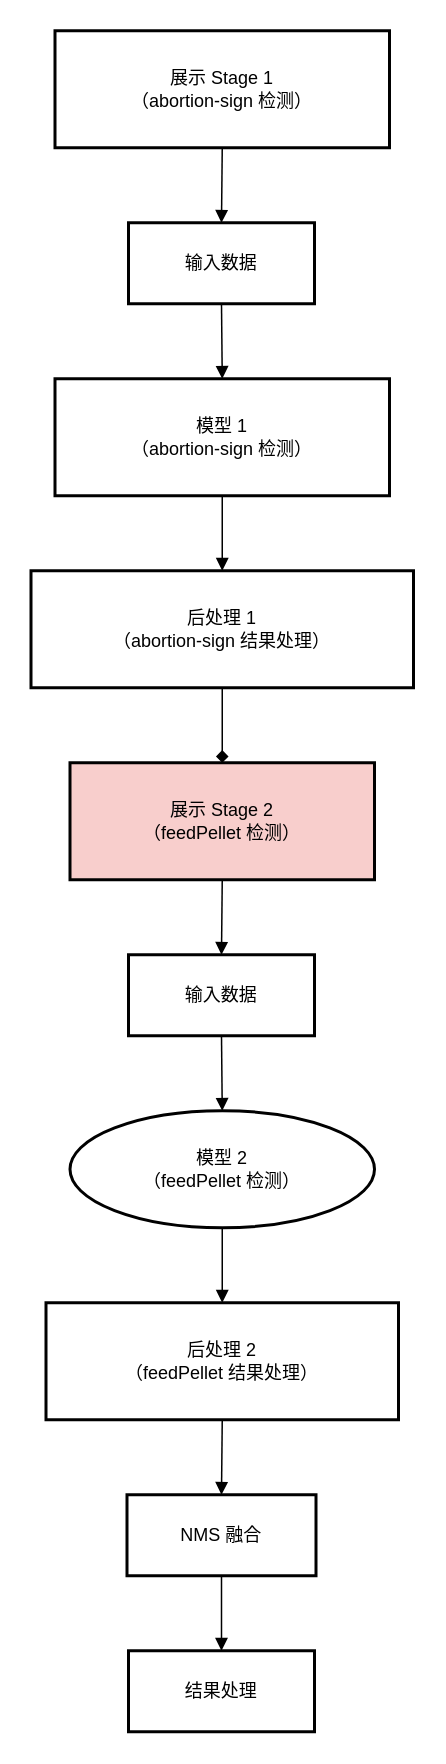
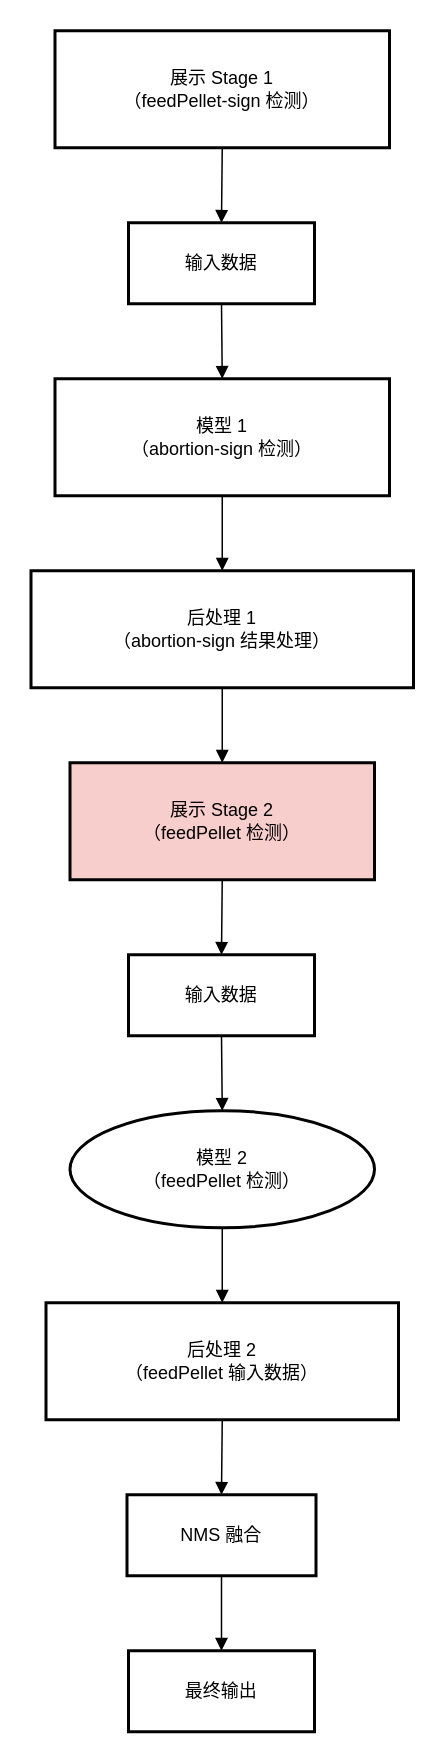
- <mxCell id="2" value="展示 Stage 1&#10;（abortion-sign 检测）" style="whiteSpace=wrap;strokeWidth=2;" vertex="1" parent="1"><mxGeometry x="36" y="20" width="223" height="78" as="geometry" /></mxCell>
+ <mxCell id="2" value="展示 Stage 1&#10;（feedPellet-sign 检测）" style="whiteSpace=wrap;strokeWidth=2;" vertex="1" parent="1"><mxGeometry x="36" y="20" width="223" height="78" as="geometry" /></mxCell>
- <mxCell id="15" value="" style="curved=1;startArrow=none;endArrow=diamond;exitX=0.5;exitY=1;entryX=0.5;entryY=0;" edge="1" parent="1" source="5" target="6"><mxGeometry relative="1" as="geometry"><Array as="points" /></mxGeometry></mxCell>
+ <mxCell id="15" value="" style="curved=1;startArrow=none;endArrow=block;exitX=0.5;exitY=1;entryX=0.5;entryY=0;" edge="1" parent="1" source="5" target="6"><mxGeometry relative="1" as="geometry"><Array as="points" /></mxGeometry></mxCell>
- <mxCell id="9" value="后处理 2&#10;（feedPellet 结果处理）" style="whiteSpace=wrap;strokeWidth=2;" vertex="1" parent="1"><mxGeometry x="30" y="868" width="235" height="78" as="geometry" /></mxCell>
+ <mxCell id="9" value="后处理 2&#10;（feedPellet 输入数据）" style="whiteSpace=wrap;strokeWidth=2;" vertex="1" parent="1"><mxGeometry x="30" y="868" width="235" height="78" as="geometry" /></mxCell>
- <mxCell id="11" value="结果处理" style="whiteSpace=wrap;strokeWidth=2;" vertex="1" parent="1"><mxGeometry x="85" y="1100" width="124" height="54" as="geometry" /></mxCell>
+ <mxCell id="11" value="最终输出" style="whiteSpace=wrap;strokeWidth=2;" vertex="1" parent="1"><mxGeometry x="85" y="1100" width="124" height="54" as="geometry" /></mxCell>
